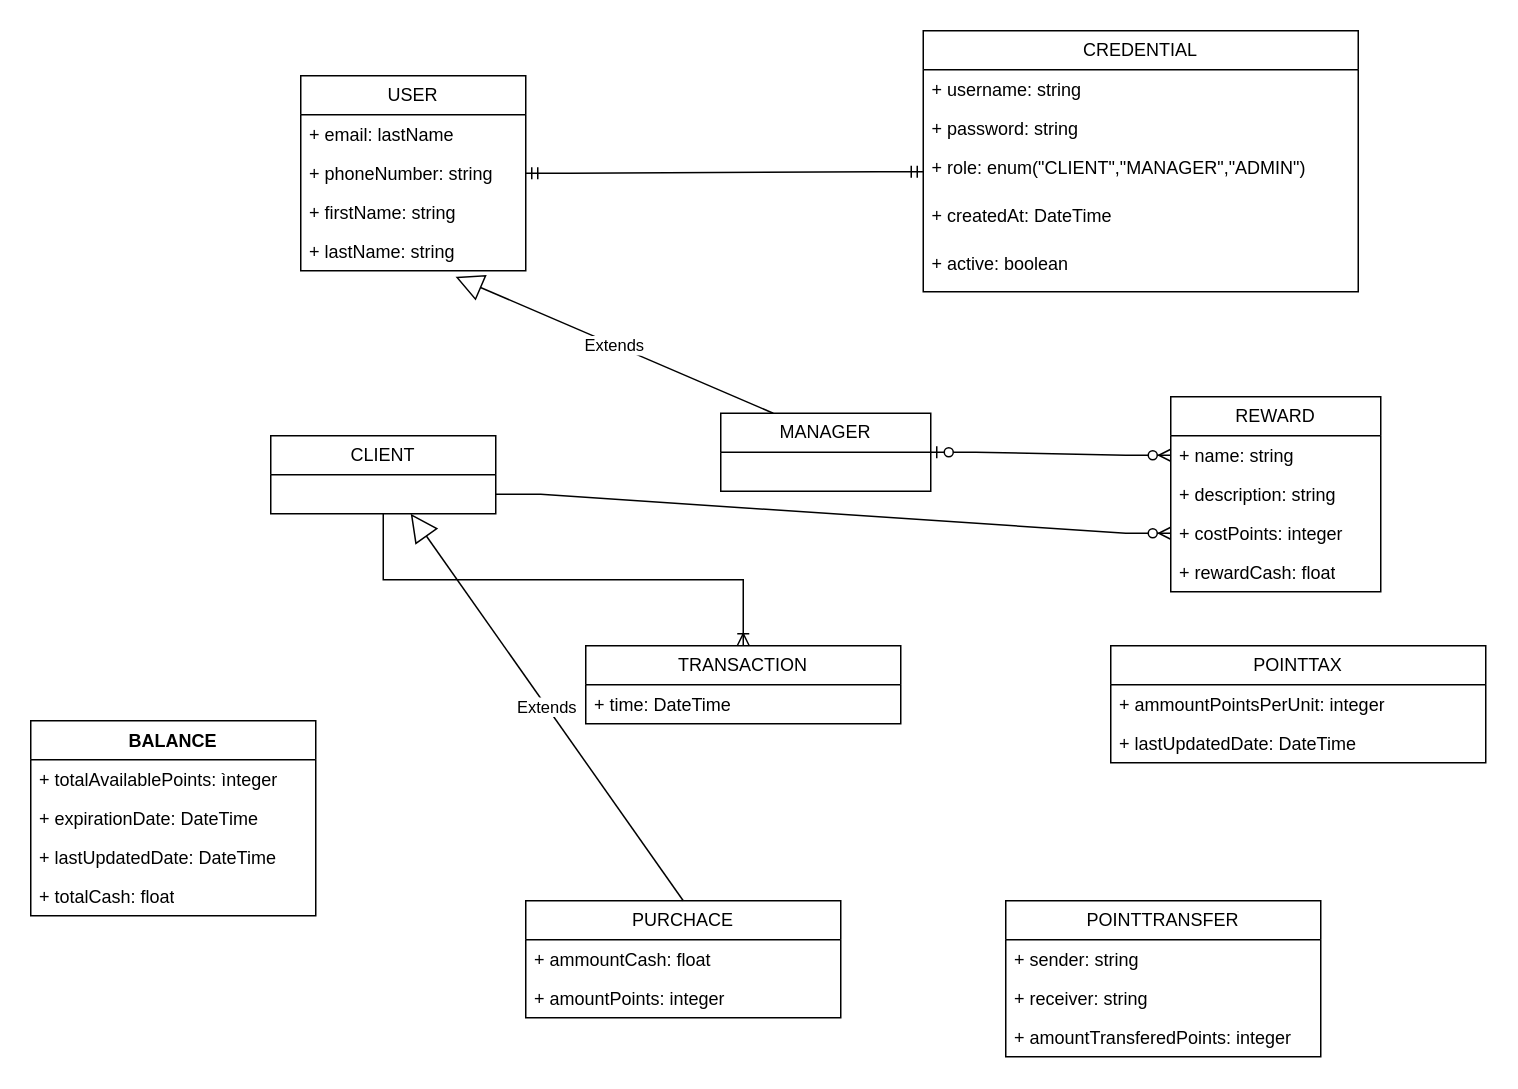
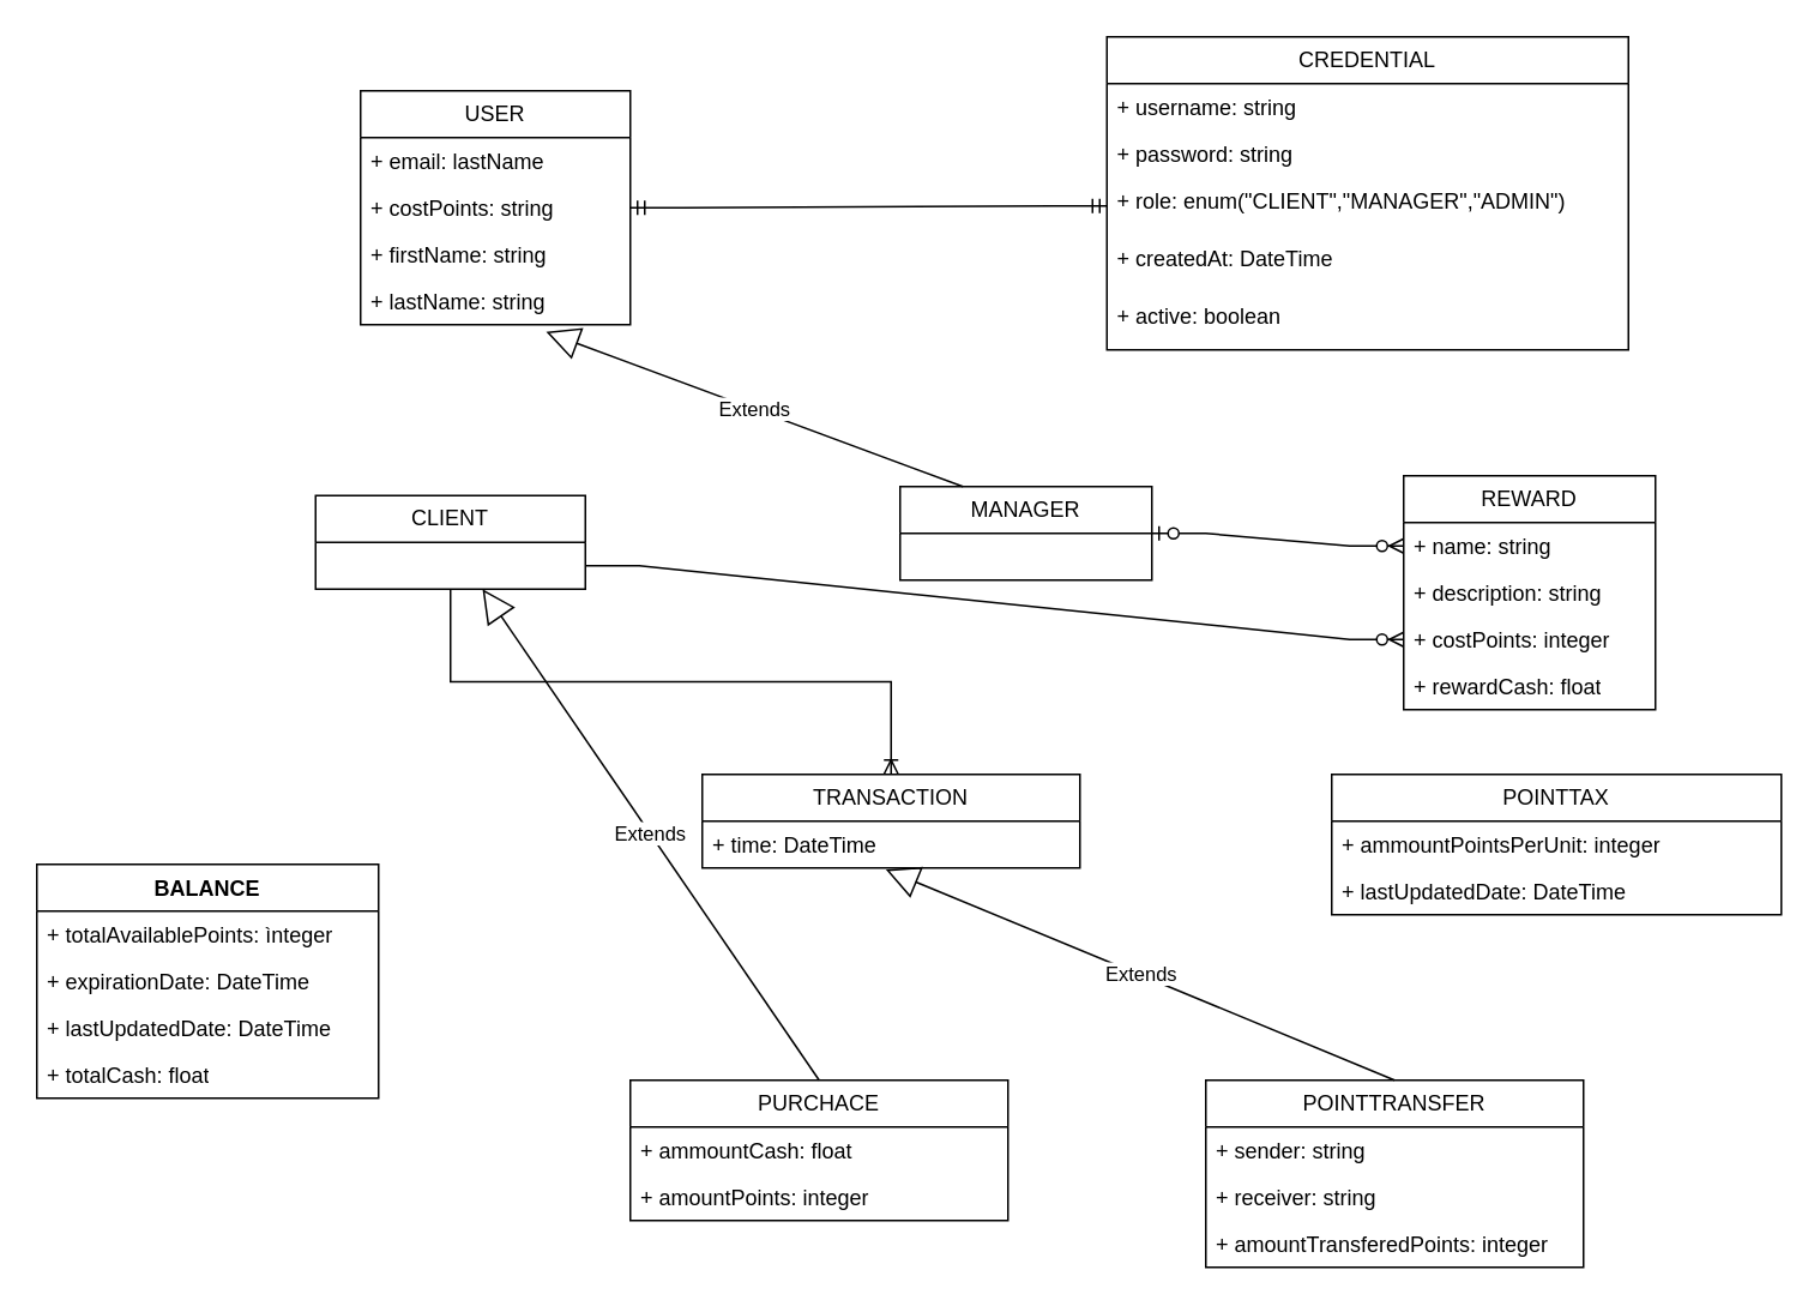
- <mxCell id="25" value="+ phoneNumber: string" style="text;strokeColor=none;fillColor=none;align=left;verticalAlign=top;spacingLeft=4;spacingRight=4;overflow=hidden;rotatable=0;points=[[0,0.5],[1,0.5]];portConstraint=eastwest;whiteSpace=wrap;html=1;" parent="23" vertex="1"><mxGeometry y="52" width="150" height="26" as="geometry" /></mxCell>
+ <mxCell id="25" value="+ costPoints: string" style="text;strokeColor=none;fillColor=none;align=left;verticalAlign=top;spacingLeft=4;spacingRight=4;overflow=hidden;rotatable=0;points=[[0,0.5],[1,0.5]];portConstraint=eastwest;whiteSpace=wrap;html=1;" parent="23" vertex="1"><mxGeometry y="52" width="150" height="26" as="geometry" /></mxCell>
- <mxCell id="28" value="MANAGER" style="swimlane;fontStyle=0;childLayout=stackLayout;horizontal=1;startSize=26;fillColor=none;horizontalStack=0;resizeParent=1;resizeParentMax=0;resizeLast=0;collapsible=1;marginBottom=0;whiteSpace=wrap;html=1;" parent="1" vertex="1"><mxGeometry x="480" y="275" width="140" height="52" as="geometry" /></mxCell>
+ <mxCell id="28" value="MANAGER" style="swimlane;fontStyle=0;childLayout=stackLayout;horizontal=1;startSize=26;fillColor=none;horizontalStack=0;resizeParent=1;resizeParentMax=0;resizeLast=0;collapsible=1;marginBottom=0;whiteSpace=wrap;html=1;" parent="1" vertex="1"><mxGeometry x="500" y="270" width="140" height="52" as="geometry" /></mxCell>
- <mxCell id="2" value="CLIENT" style="swimlane;fontStyle=0;childLayout=stackLayout;horizontal=1;startSize=26;fillColor=none;horizontalStack=0;resizeParent=1;resizeParentMax=0;resizeLast=0;collapsible=1;marginBottom=0;whiteSpace=wrap;html=1;" parent="1" vertex="1"><mxGeometry x="180" y="290" width="150" height="52" as="geometry" /></mxCell>
+ <mxCell id="2" value="CLIENT" style="swimlane;fontStyle=0;childLayout=stackLayout;horizontal=1;startSize=26;fillColor=none;horizontalStack=0;resizeParent=1;resizeParentMax=0;resizeLast=0;collapsible=1;marginBottom=0;whiteSpace=wrap;html=1;" parent="1" vertex="1"><mxGeometry x="175" y="275" width="150" height="52" as="geometry" /></mxCell>
+ <mxCell id="39" value="Extends" style="endArrow=block;endSize=16;endFill=0;html=1;rounded=0;exitX=0.5;exitY=0;exitDx=0;exitDy=0;entryX=0.486;entryY=1.034;entryDx=0;entryDy=0;entryPerimeter=0;" parent="1" source="32" target="20" edge="1"><mxGeometry width="160" relative="1" as="geometry"><mxPoint x="230" y="430" as="sourcePoint" /><mxPoint x="390" y="430" as="targetPoint" /></mxGeometry></mxCell>
